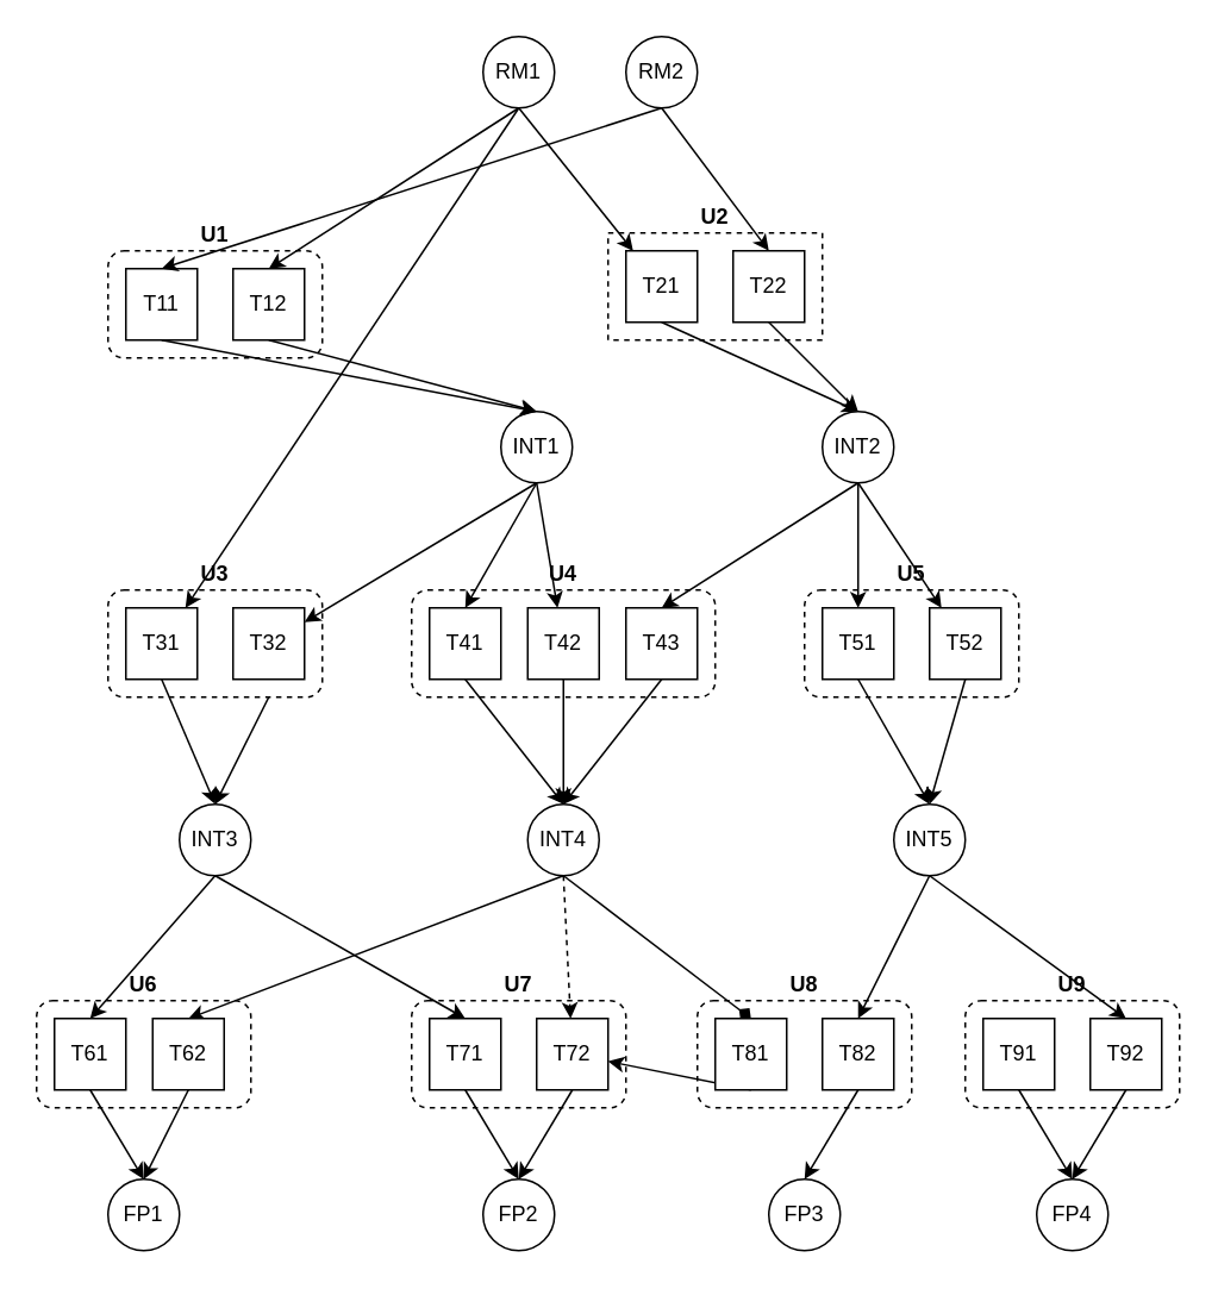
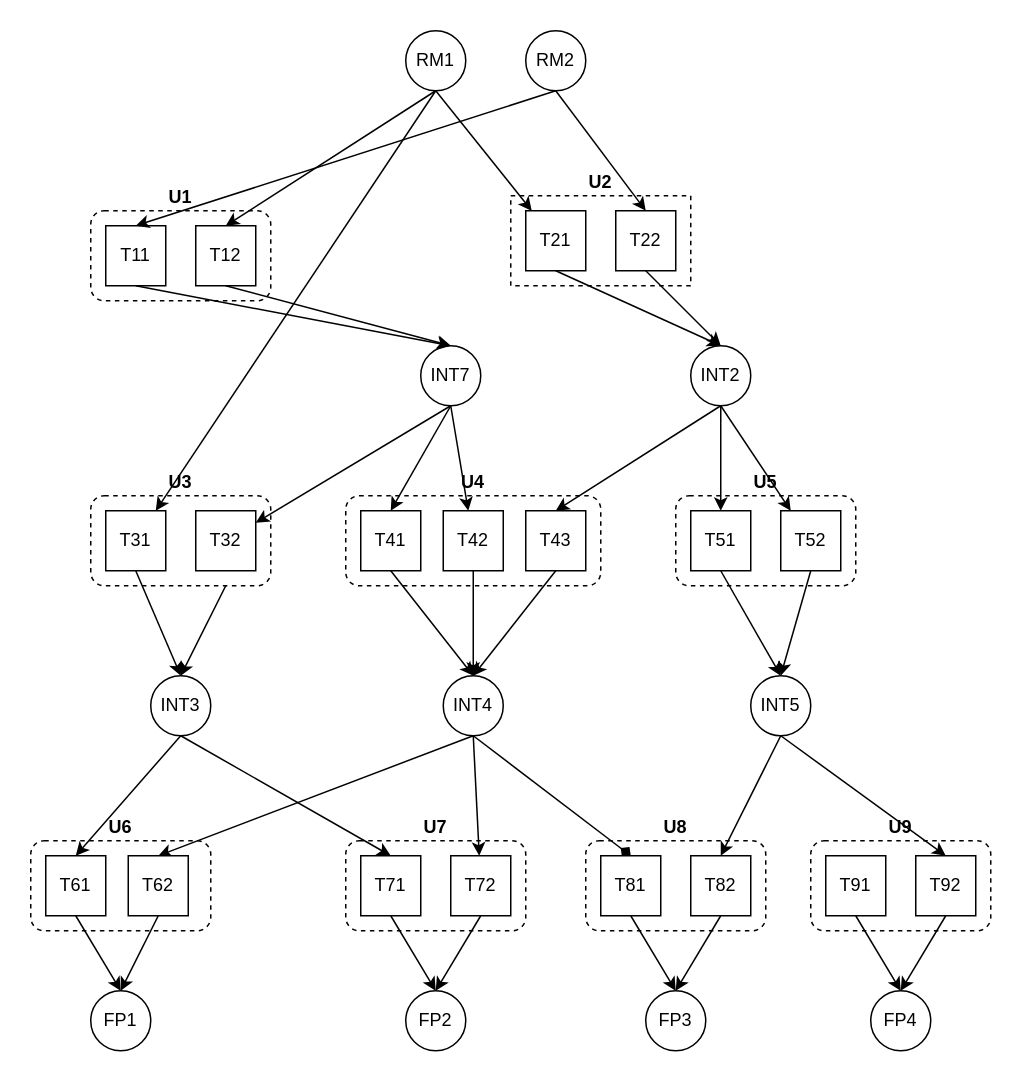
- <mxCell id="33" value="INT1" style="ellipse;whiteSpace=wrap;html=1;aspect=fixed;" vertex="1" parent="1"><mxGeometry x="280" y="230" width="40" height="40" as="geometry" /></mxCell>
+ <mxCell id="33" value="INT7" style="ellipse;whiteSpace=wrap;html=1;aspect=fixed;" vertex="1" parent="1"><mxGeometry x="280" y="230" width="40" height="40" as="geometry" /></mxCell>
- <mxCell id="51" style="rounded=0;orthogonalLoop=1;jettySize=auto;html=1;exitX=0.5;exitY=1;exitDx=0;exitDy=0;dashed=1;" edge="1" parent="1" source="53" target="63"><mxGeometry relative="1" as="geometry" /></mxCell>
+ <mxCell id="51" style="rounded=0;orthogonalLoop=1;jettySize=auto;html=1;exitX=0.5;exitY=1;exitDx=0;exitDy=0;" edge="1" parent="1" source="53" target="63"><mxGeometry relative="1" as="geometry" /></mxCell>
- <mxCell id="65" style="edgeStyle=none;rounded=0;orthogonalLoop=1;jettySize=auto;html=1;exitX=0.5;exitY=1;exitDx=0;exitDy=0;" edge="1" parent="1" source="66" target="63"><mxGeometry relative="1" as="geometry" /></mxCell>
+ <mxCell id="65" style="edgeStyle=none;rounded=0;orthogonalLoop=1;jettySize=auto;html=1;exitX=0.5;exitY=1;exitDx=0;exitDy=0;entryX=0.5;entryY=0;entryDx=0;entryDy=0;" edge="1" parent="1" source="66" target="77"><mxGeometry relative="1" as="geometry" /></mxCell>
